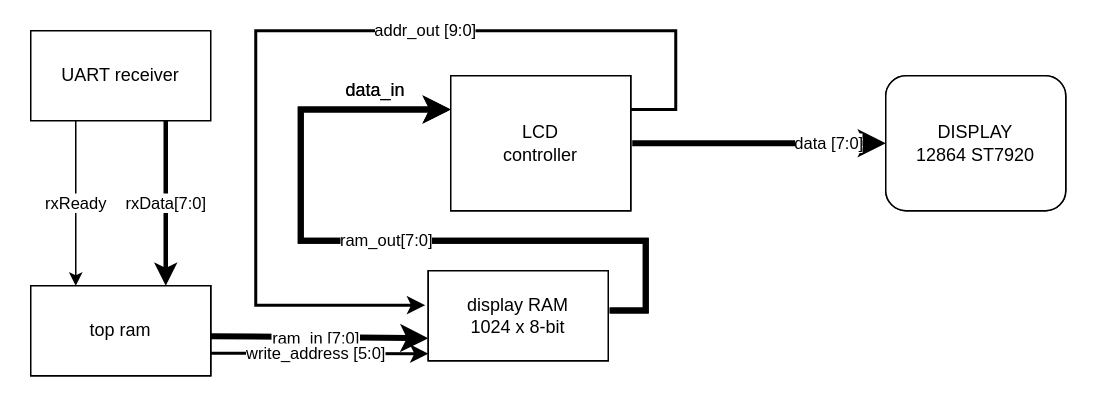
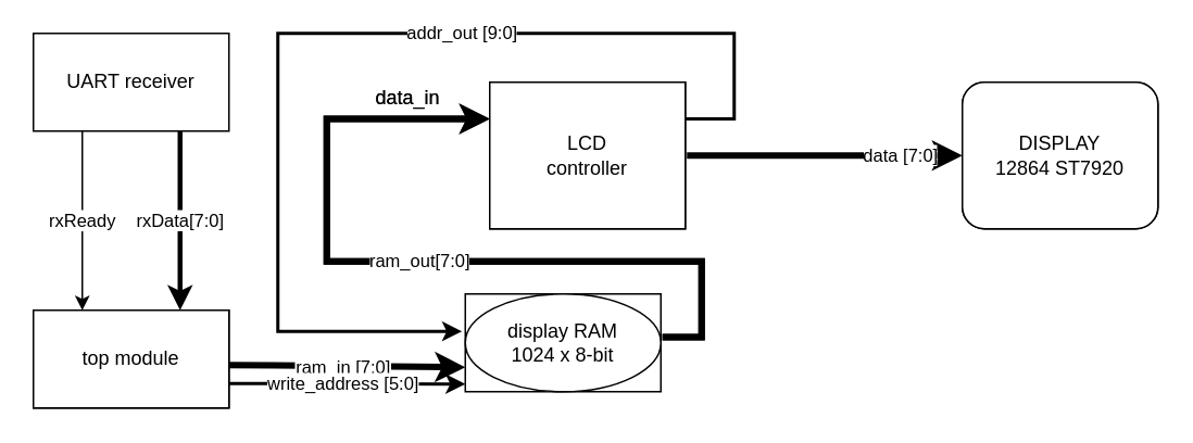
- <mxCell id="11" value="&lt;div&gt;display RAM&lt;/div&gt;&lt;div&gt;1024 x 8-bit&lt;/div&gt;" style="rounded=0;whiteSpace=wrap;html=1;" vertex="1" parent="1"><mxGeometry x="285" y="180" width="120" height="60" as="geometry" /></mxCell>
+ <mxCell id="11" value="&lt;div&gt;display RAM&lt;/div&gt;&lt;div&gt;1024 x 8-bit&lt;/div&gt;" style="ellipse;whiteSpace=wrap;html=1;" vertex="1" parent="1"><mxGeometry x="285" y="180" width="120" height="60" as="geometry" /></mxCell>
- <mxCell id="16" value="&lt;div&gt;top ram&lt;/div&gt;" style="rounded=0;whiteSpace=wrap;html=1;" vertex="1" parent="1"><mxGeometry x="20" y="190" width="120" height="60" as="geometry" /></mxCell>
+ <mxCell id="16" value="&lt;div&gt;top module&lt;/div&gt;" style="rounded=0;whiteSpace=wrap;html=1;" vertex="1" parent="1"><mxGeometry x="20" y="190" width="120" height="60" as="geometry" /></mxCell>
